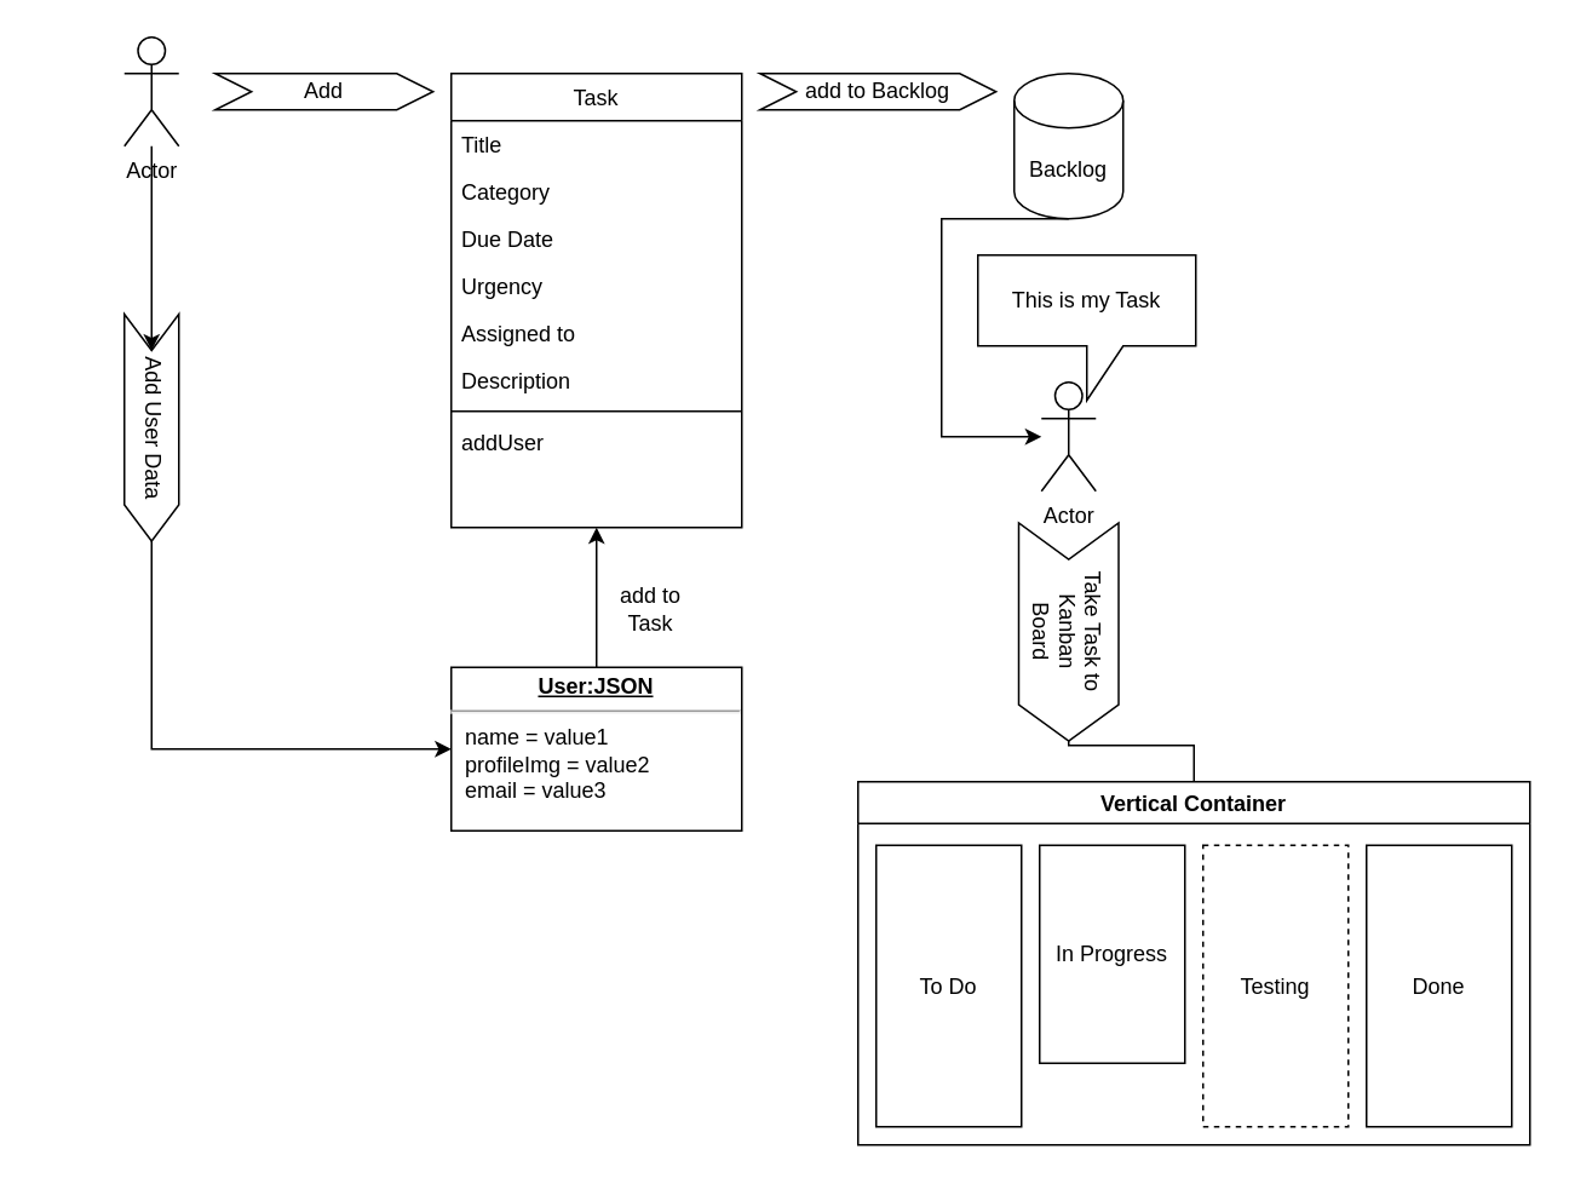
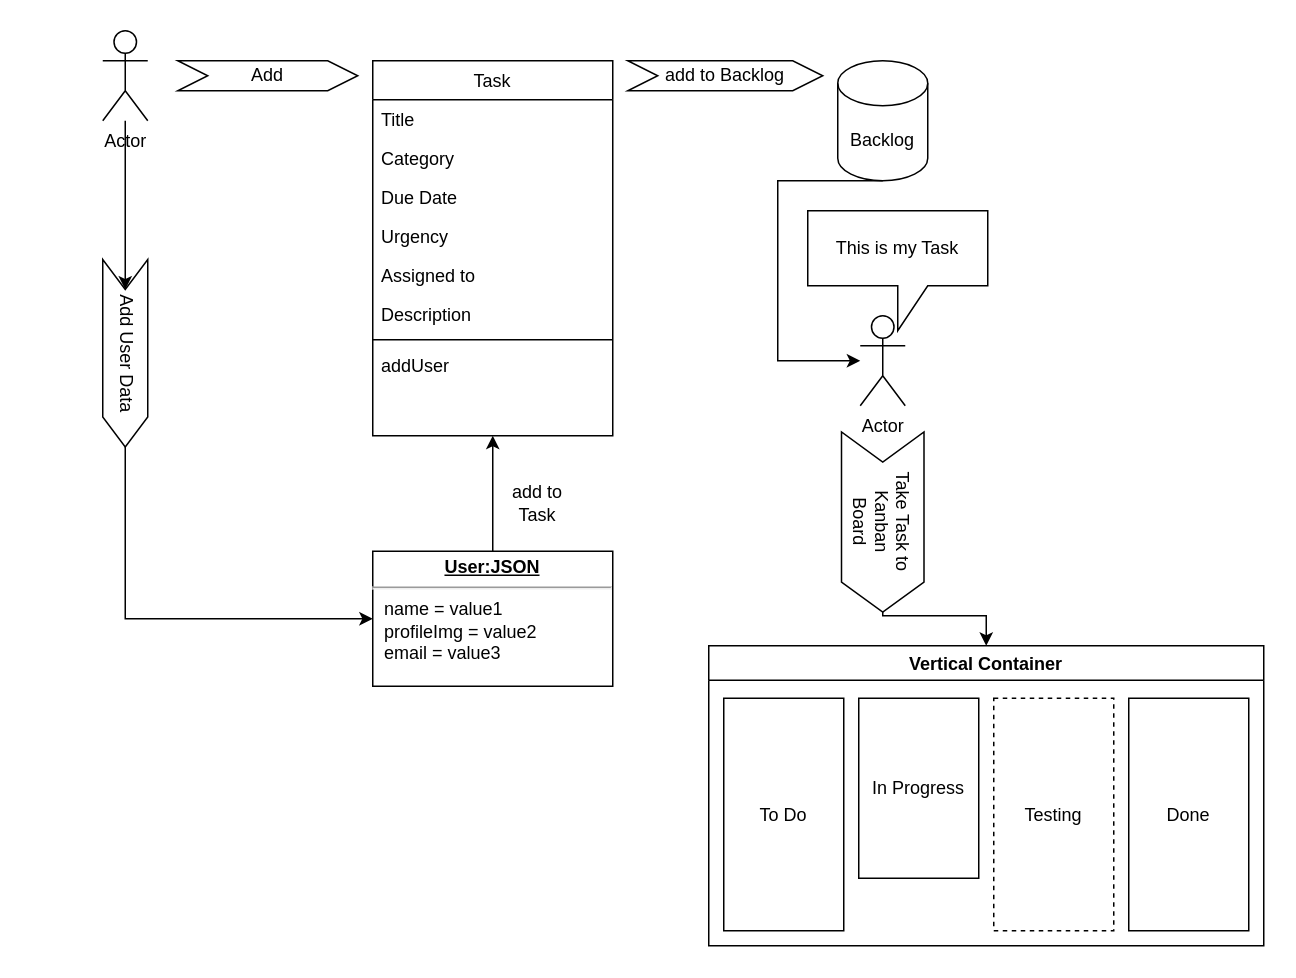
- <mxCell id="19" value="" style="edgeStyle=orthogonalEdgeStyle;rounded=0;orthogonalLoop=1;jettySize=auto;html=1;entryX=0.5;entryY=0;entryDx=0;entryDy=0;endArrow=none;" parent="1" source="20" target="21" edge="1"><mxGeometry relative="1" as="geometry"><Array as="points"><mxPoint x="588" y="410" /><mxPoint x="657" y="410" /></Array></mxGeometry></mxCell>
+ <mxCell id="19" value="" style="edgeStyle=orthogonalEdgeStyle;rounded=0;orthogonalLoop=1;jettySize=auto;html=1;entryX=0.5;entryY=0;entryDx=0;entryDy=0;" parent="1" source="20" target="21" edge="1"><mxGeometry relative="1" as="geometry"><Array as="points"><mxPoint x="588" y="410" /><mxPoint x="657" y="410" /></Array></mxGeometry></mxCell>
